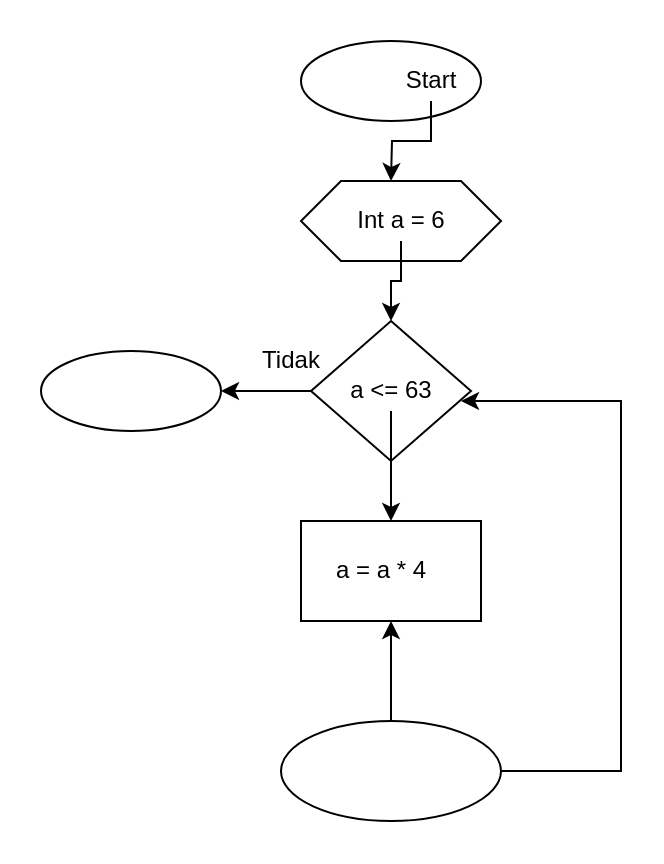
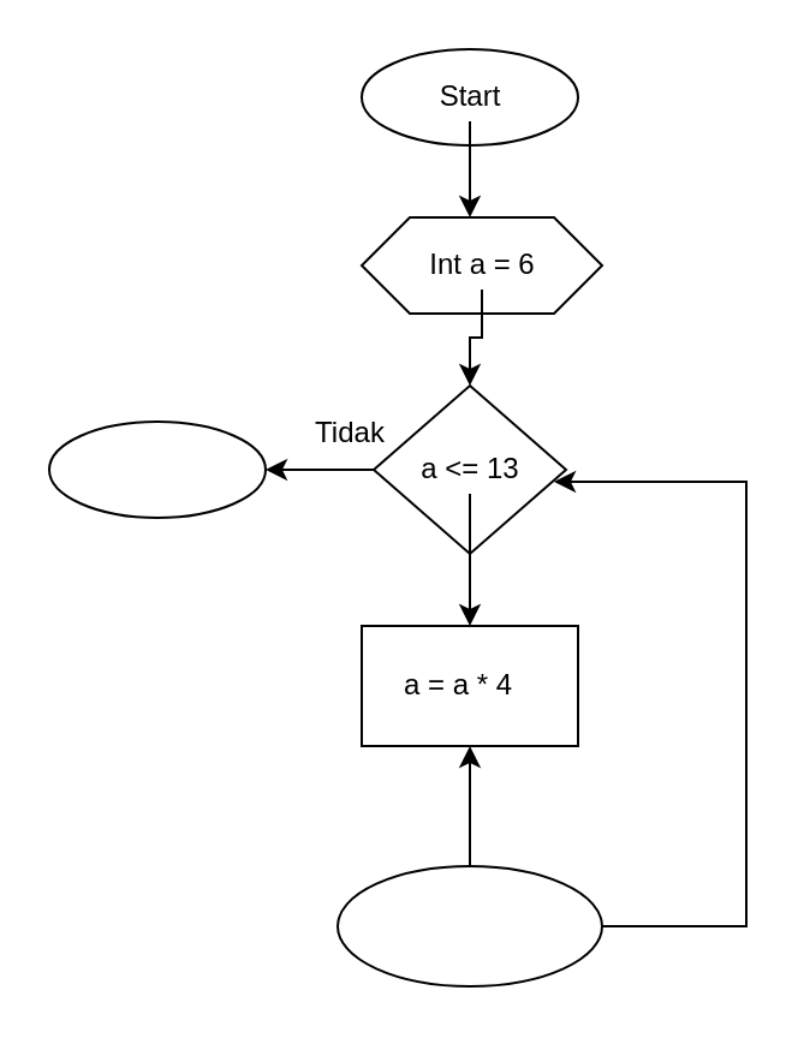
- <mxCell id="5" value="Start" style="text;html=1;resizable=0;autosize=1;align=center;verticalAlign=middle;points=[];fillColor=none;strokeColor=none;rounded=0;" vertex="1" parent="1"><mxGeometry x="195" y="30" width="40" height="20" as="geometry" /></mxCell>
+ <mxCell id="5" value="Start" style="text;html=1;resizable=0;autosize=1;align=center;verticalAlign=middle;points=[];fillColor=none;strokeColor=none;rounded=0;" vertex="1" parent="1"><mxGeometry x="175" y="30" width="40" height="20" as="geometry" /></mxCell>
- <mxCell id="12" value="a &amp;lt;= 63" style="text;html=1;resizable=0;autosize=1;align=center;verticalAlign=middle;points=[];fillColor=none;strokeColor=none;rounded=0;" vertex="1" parent="1"><mxGeometry x="170" y="185" width="50" height="20" as="geometry" /></mxCell>
+ <mxCell id="12" value="a &amp;lt;= 13" style="text;html=1;resizable=0;autosize=1;align=center;verticalAlign=middle;points=[];fillColor=none;strokeColor=none;rounded=0;" vertex="1" parent="1"><mxGeometry x="170" y="185" width="50" height="20" as="geometry" /></mxCell>
